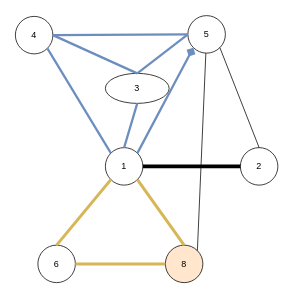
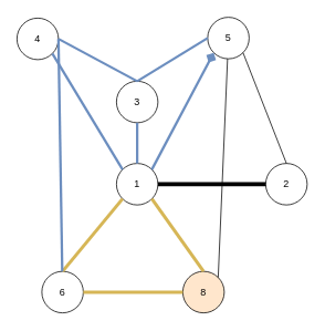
- <mxCell id="17" value="" style="endArrow=none;html=1;rounded=0;strokeWidth=3;exitX=1;exitY=0.5;exitDx=0;exitDy=0;entryX=0;entryY=0.5;entryDx=0;entryDy=0;fillColor=#dae8fc;strokeColor=#6c8ebf;" edge="1" parent="1" source="5" target="7"><mxGeometry width="50" height="50" relative="1" as="geometry"><mxPoint x="420" y="296" as="sourcePoint" /><mxPoint x="470" y="246" as="targetPoint" /></mxGeometry></mxCell>
+ <mxCell id="17" value="" style="endArrow=none;html=1;rounded=0;strokeWidth=3;exitX=1;exitY=0.5;exitDx=0;exitDy=0;fillColor=#dae8fc;strokeColor=#6c8ebf;" edge="1" parent="1" source="5" target="3"><mxGeometry width="50" height="50" relative="1" as="geometry"><mxPoint x="420" y="296" as="sourcePoint" /><mxPoint x="470" y="246" as="targetPoint" /></mxGeometry></mxCell>
- <mxCell id="6" value="3" style="ellipse;whiteSpace=wrap;html=1;aspect=fixed;" vertex="1" parent="1"><mxGeometry x="140" y="97" width="85" height="40" as="geometry" /></mxCell>
+ <mxCell id="6" value="3" style="ellipse;whiteSpace=wrap;html=1;aspect=fixed;" vertex="1" parent="1"><mxGeometry x="140" y="97" width="50" height="50" as="geometry" /></mxCell>
